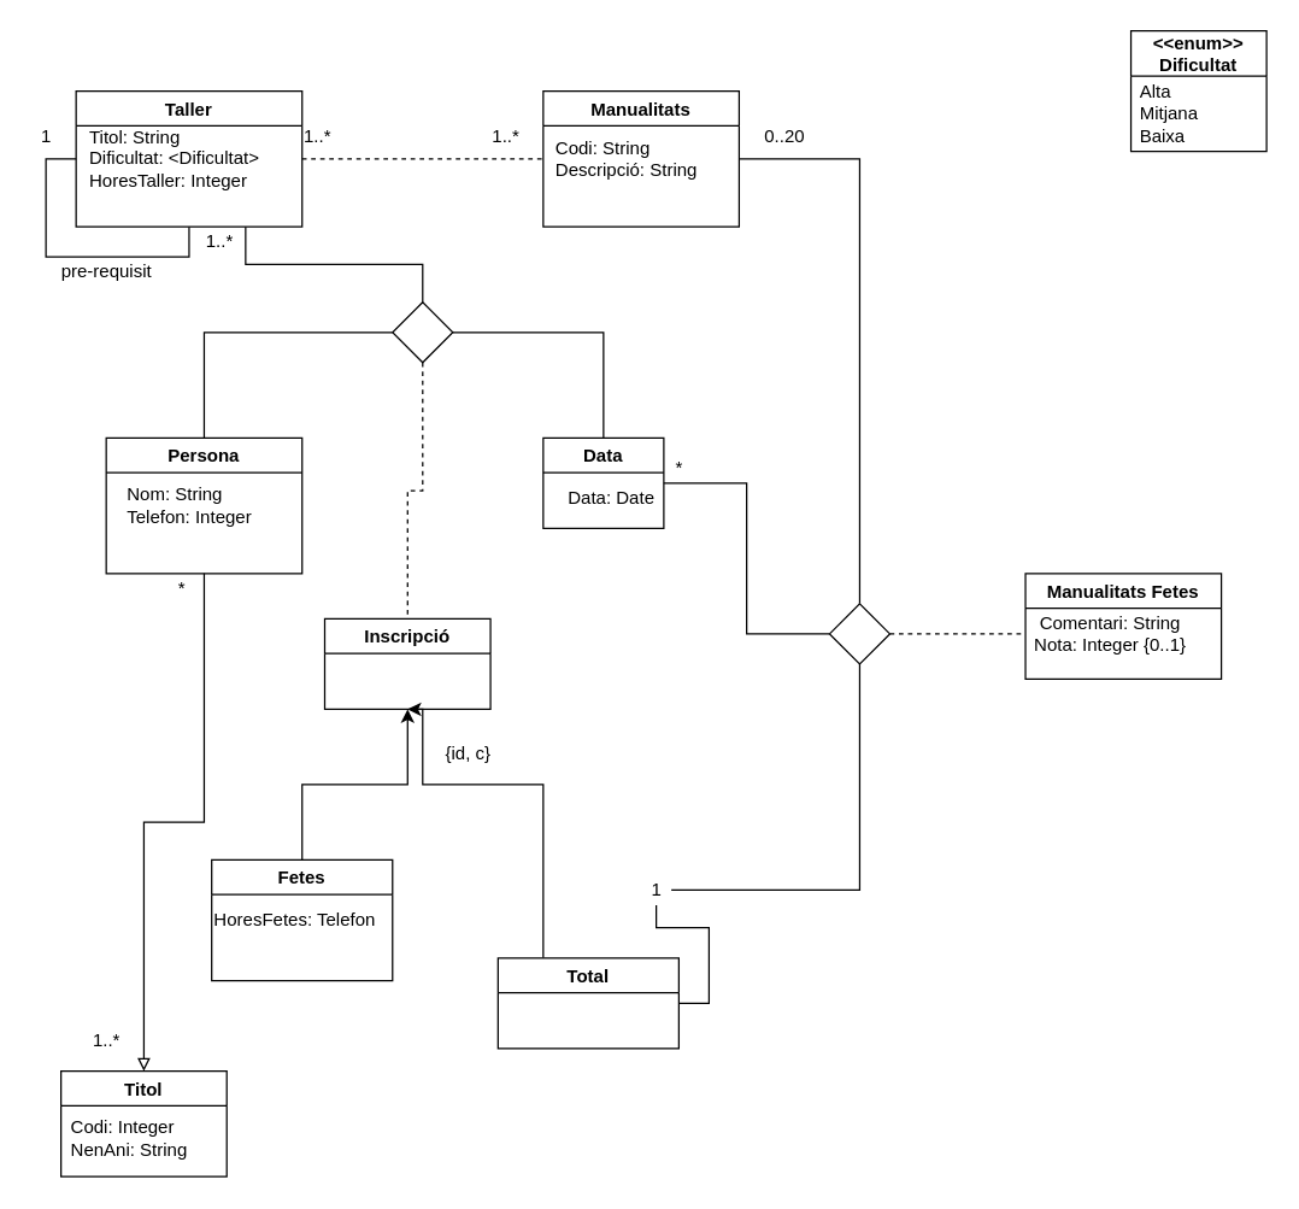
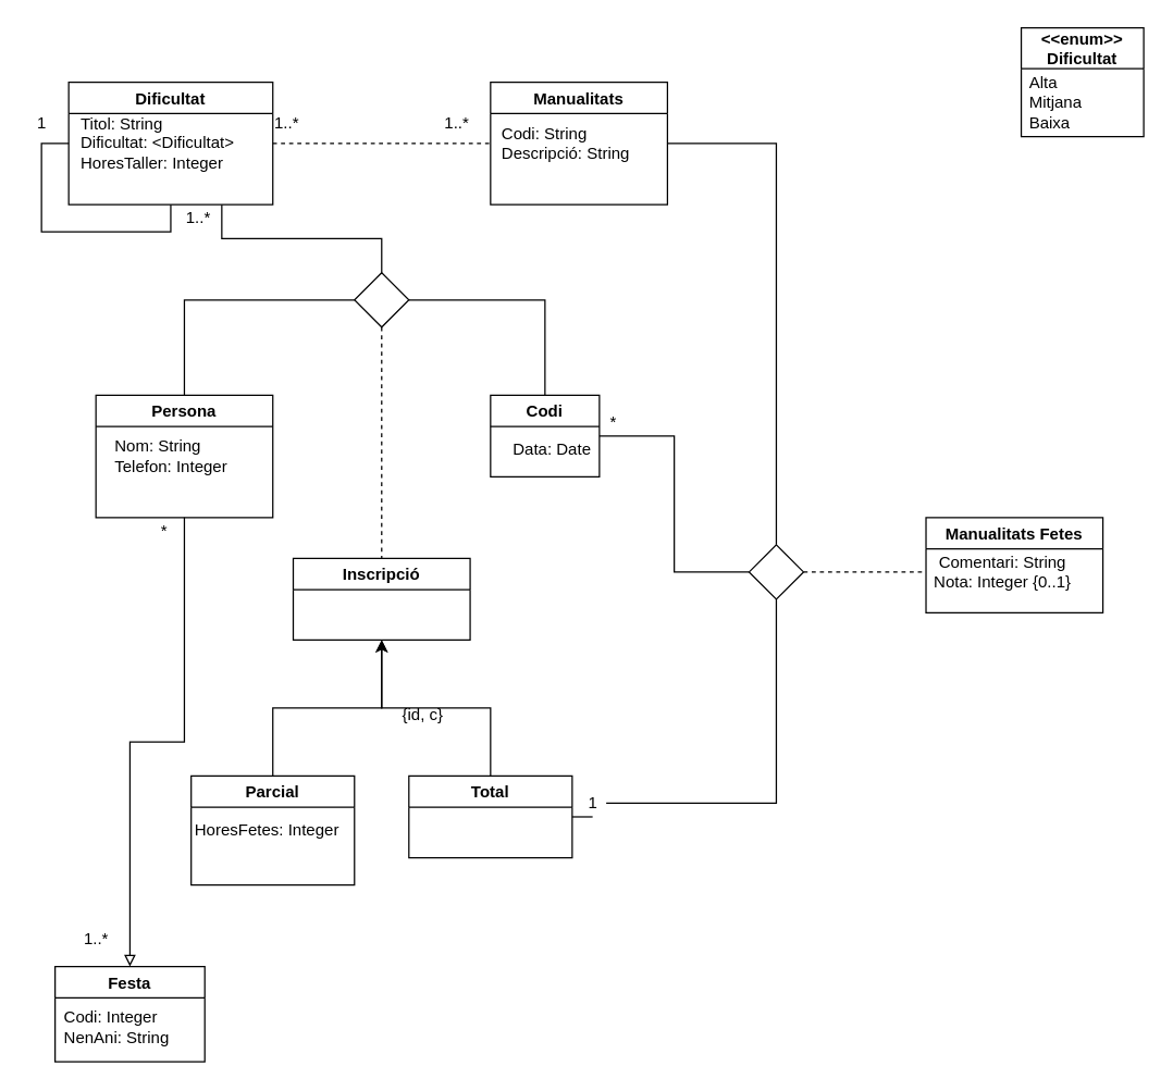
- <mxCell id="4" value="Taller" style="swimlane;" parent="1" vertex="1"><mxGeometry x="50" y="60" width="150" height="90" as="geometry" /></mxCell>
+ <mxCell id="4" value="Dificultat" style="swimlane;" parent="1" vertex="1"><mxGeometry x="50" y="60" width="150" height="90" as="geometry" /></mxCell>
- <mxCell id="36" value="0..20" style="text;html=1;align=center;verticalAlign=middle;resizable=0;points=[];autosize=1;strokeColor=none;fillColor=none;" parent="1" vertex="1"><mxGeometry x="500" y="80" width="40" height="20" as="geometry" /></mxCell>
- <mxCell id="14" value="pre-requisit" style="text;html=1;align=center;verticalAlign=middle;resizable=0;points=[];autosize=1;strokeColor=none;fillColor=none;" parent="1" vertex="1"><mxGeometry x="30" y="170" width="80" height="20" as="geometry" /></mxCell>
- <mxCell id="15" value="Data" style="swimlane;" parent="1" vertex="1"><mxGeometry x="360" y="290" width="80" height="60" as="geometry" /></mxCell>
+ <mxCell id="15" value="Codi" style="swimlane;" parent="1" vertex="1"><mxGeometry x="360" y="290" width="80" height="60" as="geometry" /></mxCell>
- <mxCell id="19" value="Inscripció" style="swimlane;" parent="1" vertex="1"><mxGeometry x="215" y="410" width="110" height="60" as="geometry" /></mxCell>
+ <mxCell id="19" value="Inscripció" style="swimlane;" parent="1" vertex="1"><mxGeometry x="215" y="410" width="130" height="60" as="geometry" /></mxCell>
- <mxCell id="46" value="{id, c}" style="text;html=1;align=center;verticalAlign=middle;resizable=0;points=[];autosize=1;strokeColor=none;fillColor=none;" parent="1" vertex="1"><mxGeometry x="285" y="490" width="50" height="20" as="geometry" /></mxCell>
+ <mxCell id="46" value="{id, c}" style="text;html=1;align=center;verticalAlign=middle;resizable=0;points=[];autosize=1;strokeColor=none;fillColor=none;" parent="1" vertex="1"><mxGeometry x="285" y="515" width="50" height="20" as="geometry" /></mxCell>
- <mxCell id="25" value="Fetes" style="swimlane;" parent="1" vertex="1"><mxGeometry x="140" y="570" width="120" height="80" as="geometry" /></mxCell>
+ <mxCell id="25" value="Parcial" style="swimlane;" parent="1" vertex="1"><mxGeometry x="140" y="570" width="120" height="80" as="geometry" /></mxCell>
- <mxCell id="26" value="&lt;div style=&quot;text-align: justify&quot;&gt;&lt;span&gt;HoresFetes: Telefon&lt;/span&gt;&lt;/div&gt;" style="text;html=1;align=right;verticalAlign=middle;resizable=0;points=[];autosize=1;strokeColor=none;fillColor=none;" parent="25" vertex="1"><mxGeometry x="-10" y="30" width="120" height="20" as="geometry" /></mxCell>
+ <mxCell id="26" value="&lt;div style=&quot;text-align: justify&quot;&gt;&lt;span&gt;HoresFetes: Integer&lt;/span&gt;&lt;/div&gt;" style="text;html=1;align=right;verticalAlign=middle;resizable=0;points=[];autosize=1;strokeColor=none;fillColor=none;" parent="25" vertex="1"><mxGeometry x="-10" y="30" width="120" height="20" as="geometry" /></mxCell>
- <mxCell id="24" value="Total" style="swimlane;" parent="1" vertex="1"><mxGeometry x="330" y="635" width="120" height="60" as="geometry" /></mxCell>
+ <mxCell id="24" value="Total" style="swimlane;" parent="1" vertex="1"><mxGeometry x="300" y="570" width="120" height="60" as="geometry" /></mxCell>
- <mxCell id="40" value="Titol" style="swimlane;" parent="1" vertex="1"><mxGeometry x="40" y="710" width="110" height="70" as="geometry" /></mxCell>
+ <mxCell id="40" value="Festa" style="swimlane;" parent="1" vertex="1"><mxGeometry x="40" y="710" width="110" height="70" as="geometry" /></mxCell>
